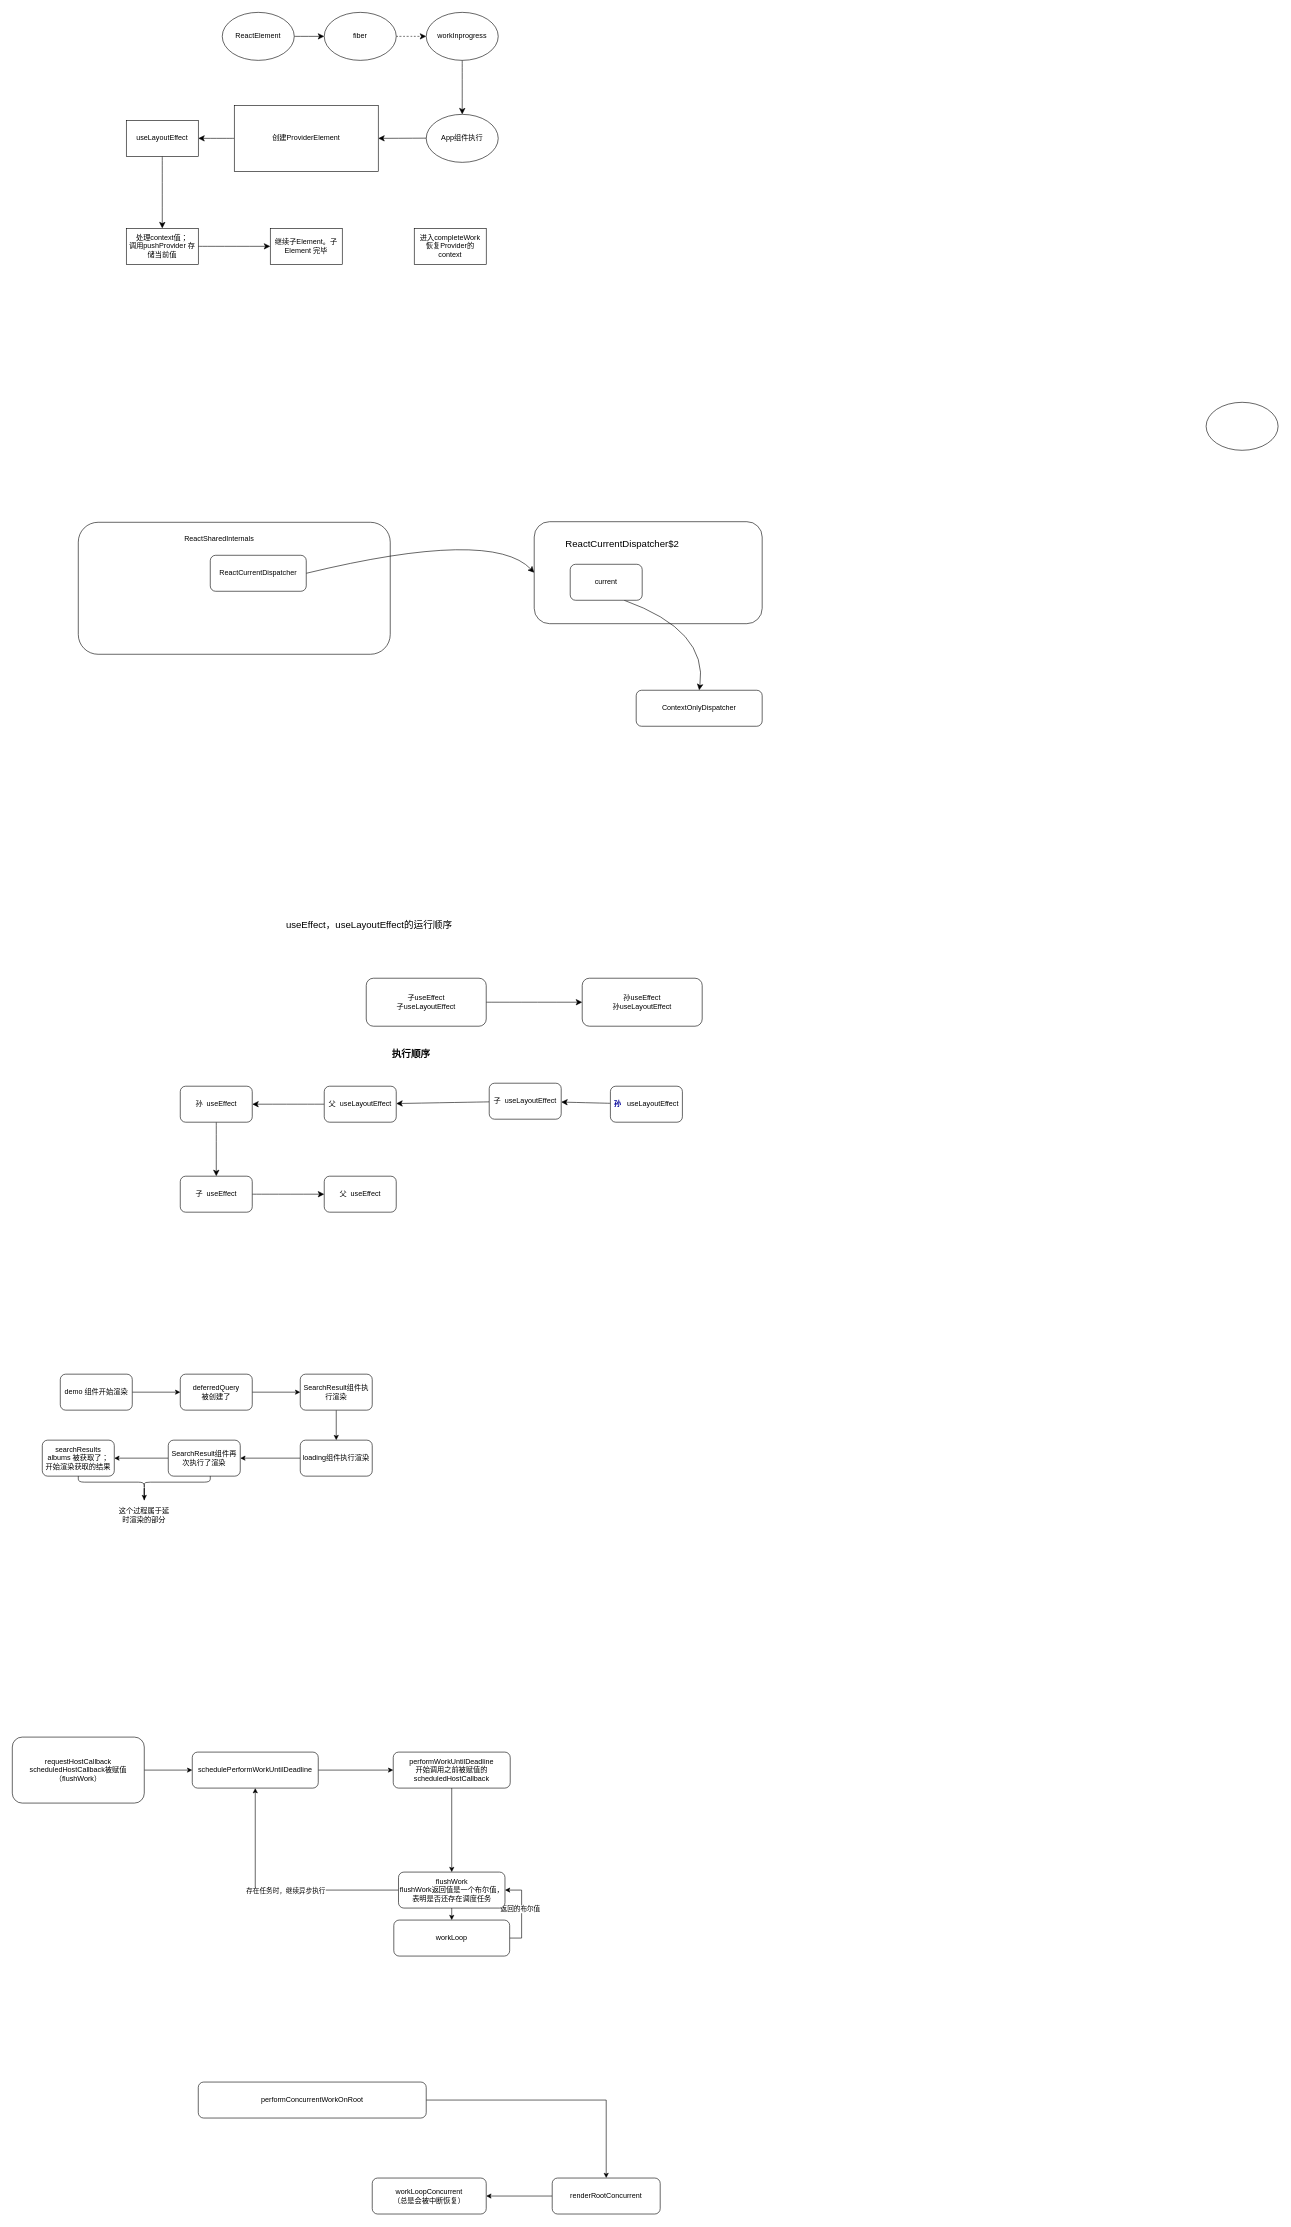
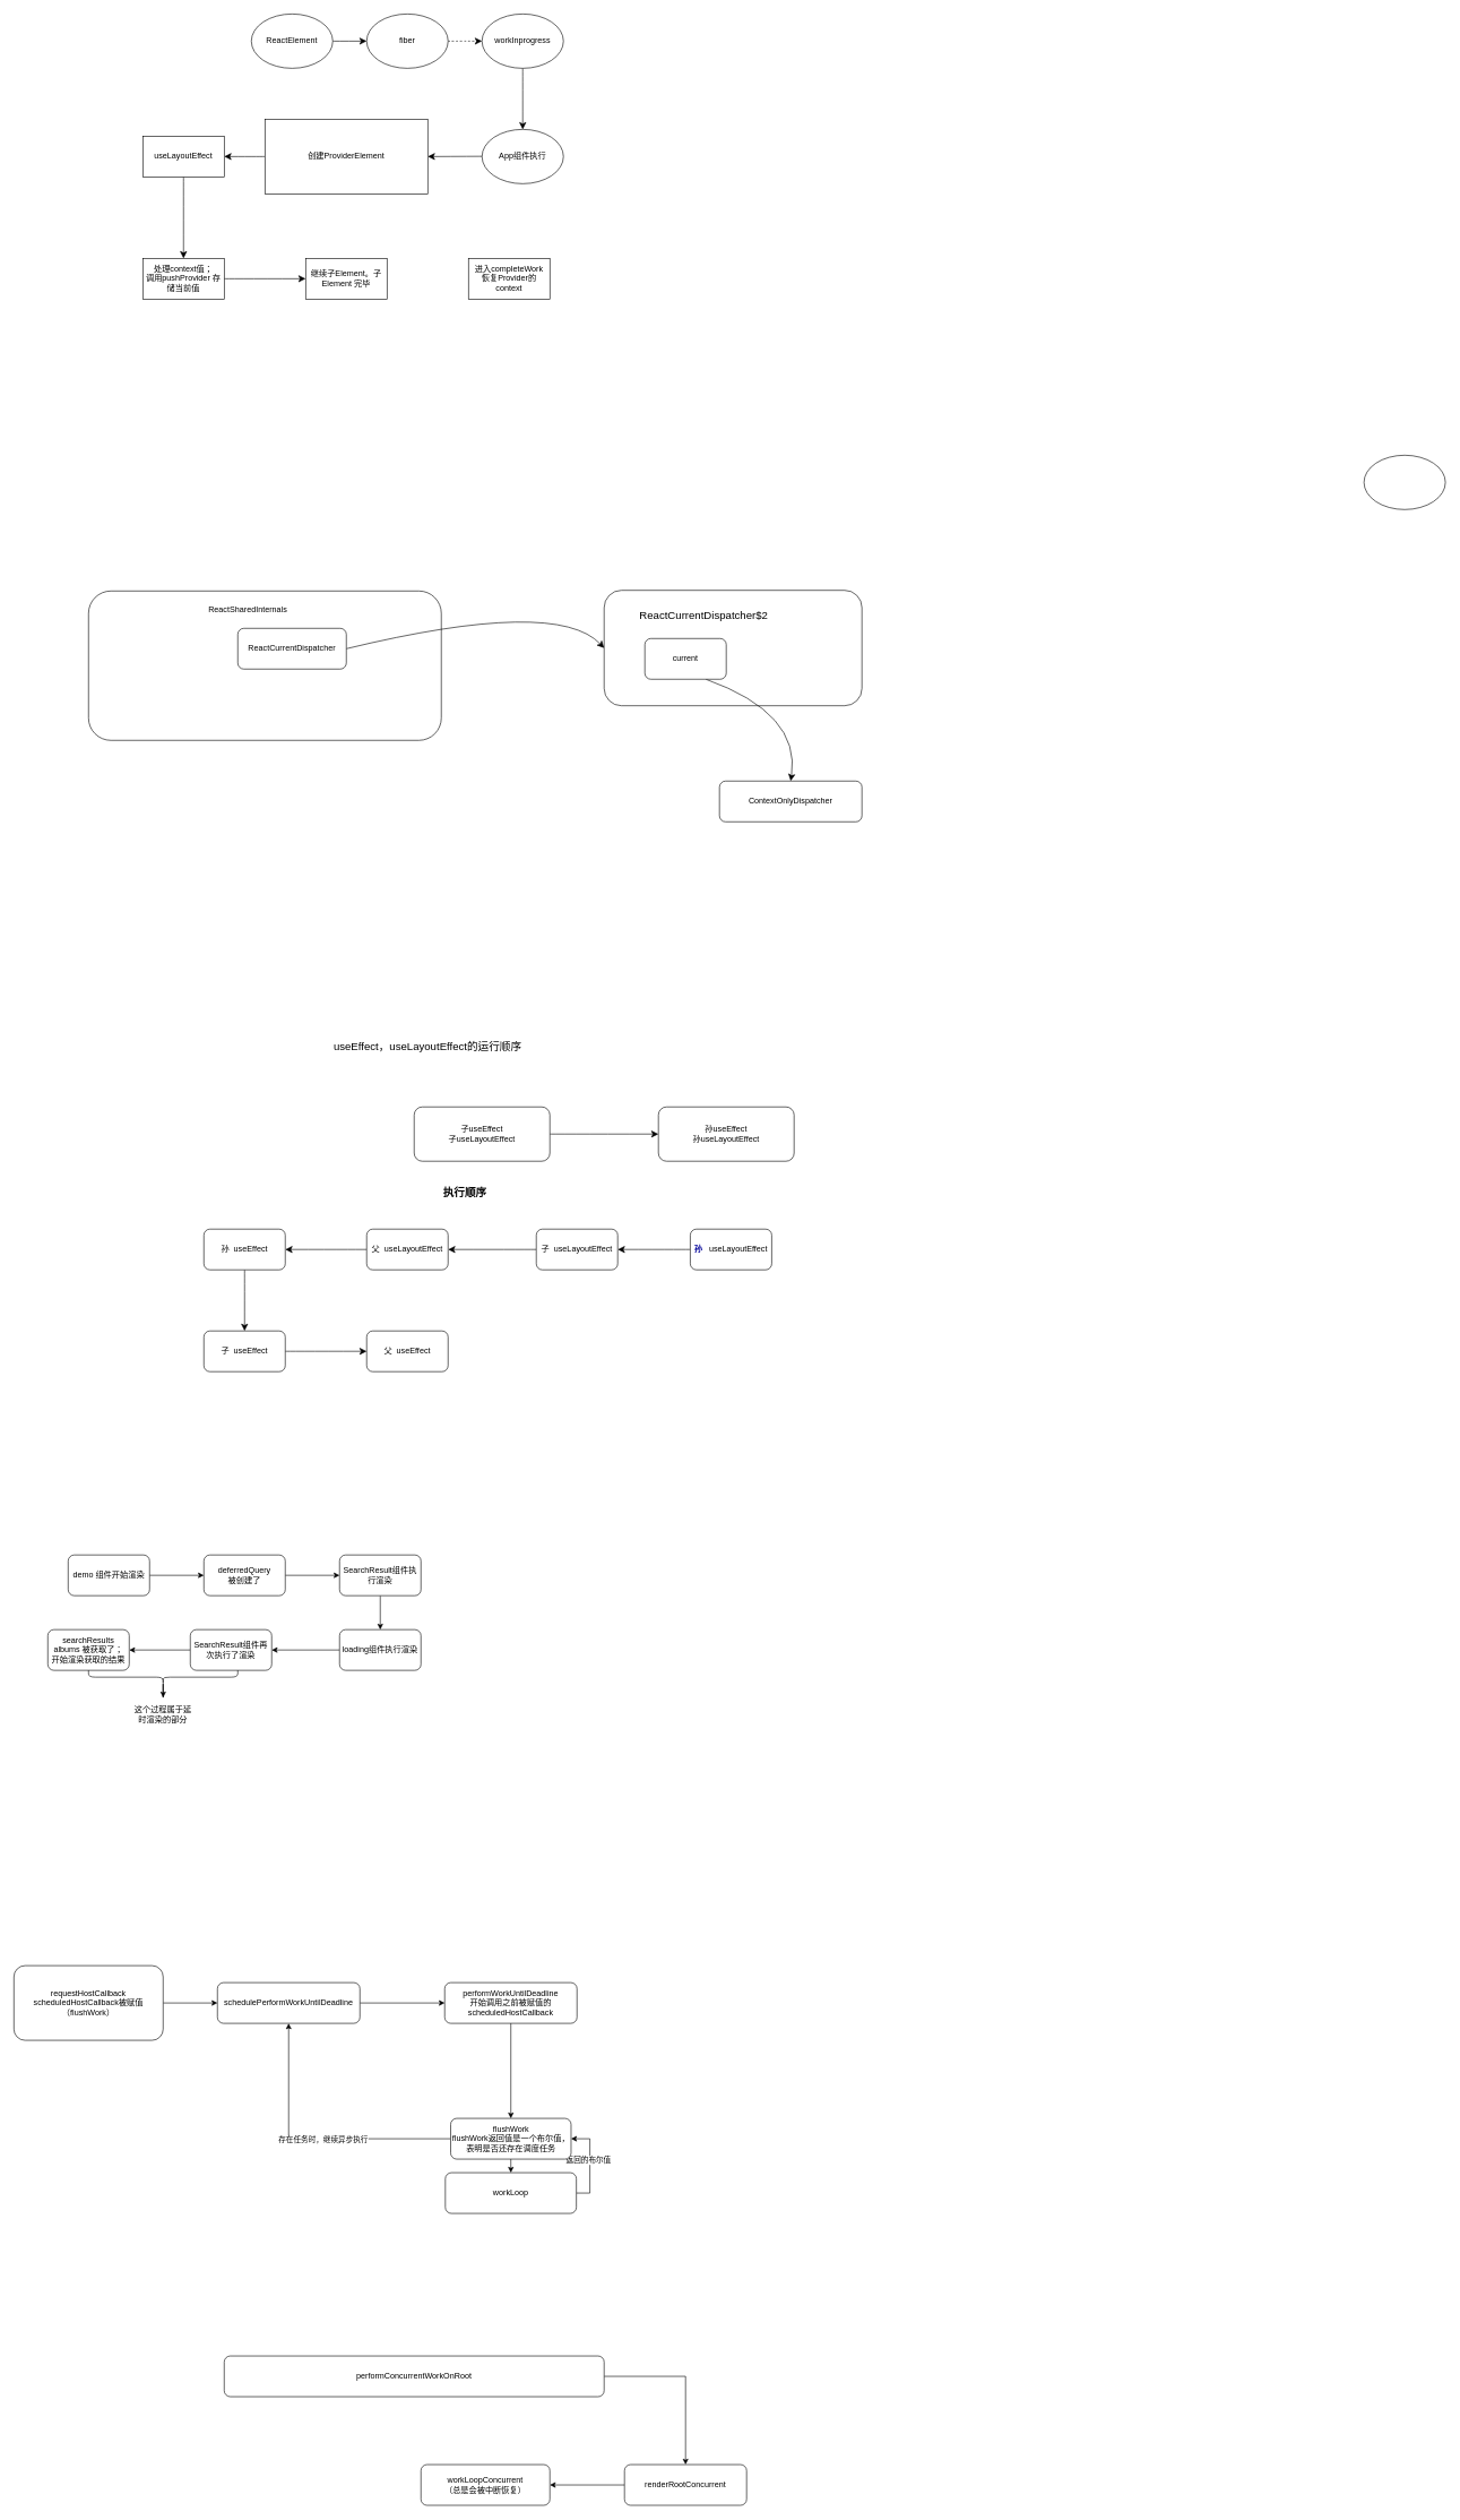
- <mxCell id="29" value="useEffect，useLayoutEffect的运行顺序" style="text;html=1;align=center;verticalAlign=middle;whiteSpace=wrap;rounded=0;fontSize=16;" parent="1" vertex="1"><mxGeometry x="370" y="1510" width="490" height="60" as="geometry" /></mxCell>
+ <mxCell id="29" value="useEffect，useLayoutEffect的运行顺序" style="text;html=1;align=center;verticalAlign=middle;whiteSpace=wrap;rounded=0;fontSize=16;" parent="1" vertex="1"><mxGeometry x="385" y="1510" width="490" height="60" as="geometry" /></mxCell>
- <mxCell id="37" value="子&amp;nbsp; useLayoutEffect" style="rounded=1;whiteSpace=wrap;html=1;" parent="1" vertex="1"><mxGeometry x="815" y="1805" width="120" height="60" as="geometry" /></mxCell>
+ <mxCell id="37" value="子&amp;nbsp; useLayoutEffect" style="rounded=1;whiteSpace=wrap;html=1;" parent="1" vertex="1"><mxGeometry x="790" y="1810" width="120" height="60" as="geometry" /></mxCell>
- <mxCell id="73" value="performConcurrentWorkOnRoot" style="rounded=1;whiteSpace=wrap;html=1;" vertex="1" parent="1"><mxGeometry x="330" y="3470" width="380" height="60" as="geometry" /></mxCell>
+ <mxCell id="73" value="performConcurrentWorkOnRoot" style="rounded=1;whiteSpace=wrap;html=1;" vertex="1" parent="1"><mxGeometry x="330" y="3470" width="560" height="60" as="geometry" /></mxCell>
